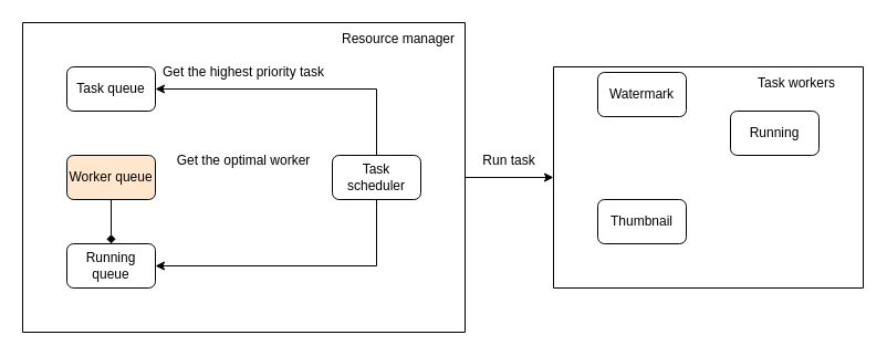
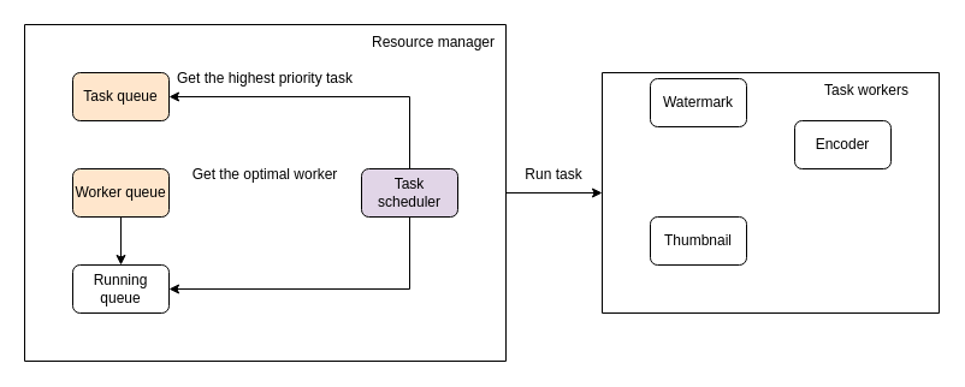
- <mxCell id="4" value="Task queue" style="rounded=1;whiteSpace=wrap;html=1;" vertex="1" parent="3"><mxGeometry x="40" y="40" width="80" height="40" as="geometry" /></mxCell>
+ <mxCell id="4" value="Task queue" style="rounded=1;whiteSpace=wrap;html=1;fillColor=#ffe6cc;" vertex="1" parent="3"><mxGeometry x="40" y="40" width="80" height="40" as="geometry" /></mxCell>
- <mxCell id="16" value="Running" style="rounded=1;whiteSpace=wrap;html=1;" vertex="1" parent="14"><mxGeometry x="160" y="40" width="80" height="40" as="geometry" /></mxCell>
+ <mxCell id="16" value="Encoder" style="rounded=1;whiteSpace=wrap;html=1;" vertex="1" parent="14"><mxGeometry x="160" y="40" width="80" height="40" as="geometry" /></mxCell>
- <mxCell id="10" value="Task scheduler" style="rounded=1;whiteSpace=wrap;html=1;" vertex="1" parent="3"><mxGeometry x="280" y="120" width="80" height="40" as="geometry" /></mxCell>
+ <mxCell id="10" value="Task scheduler" style="rounded=1;whiteSpace=wrap;html=1;fillColor=#e1d5e7;" vertex="1" parent="3"><mxGeometry x="280" y="120" width="80" height="40" as="geometry" /></mxCell>
- <mxCell id="5" value="" style="edgeStyle=orthogonalEdgeStyle;rounded=0;orthogonalLoop=1;jettySize=auto;html=1;endArrow=diamond;" edge="1" parent="3" source="6" target="7"><mxGeometry relative="1" as="geometry" /></mxCell>
+ <mxCell id="5" value="" style="edgeStyle=orthogonalEdgeStyle;rounded=0;orthogonalLoop=1;jettySize=auto;html=1;" edge="1" parent="3" source="6" target="7"><mxGeometry relative="1" as="geometry" /></mxCell>
